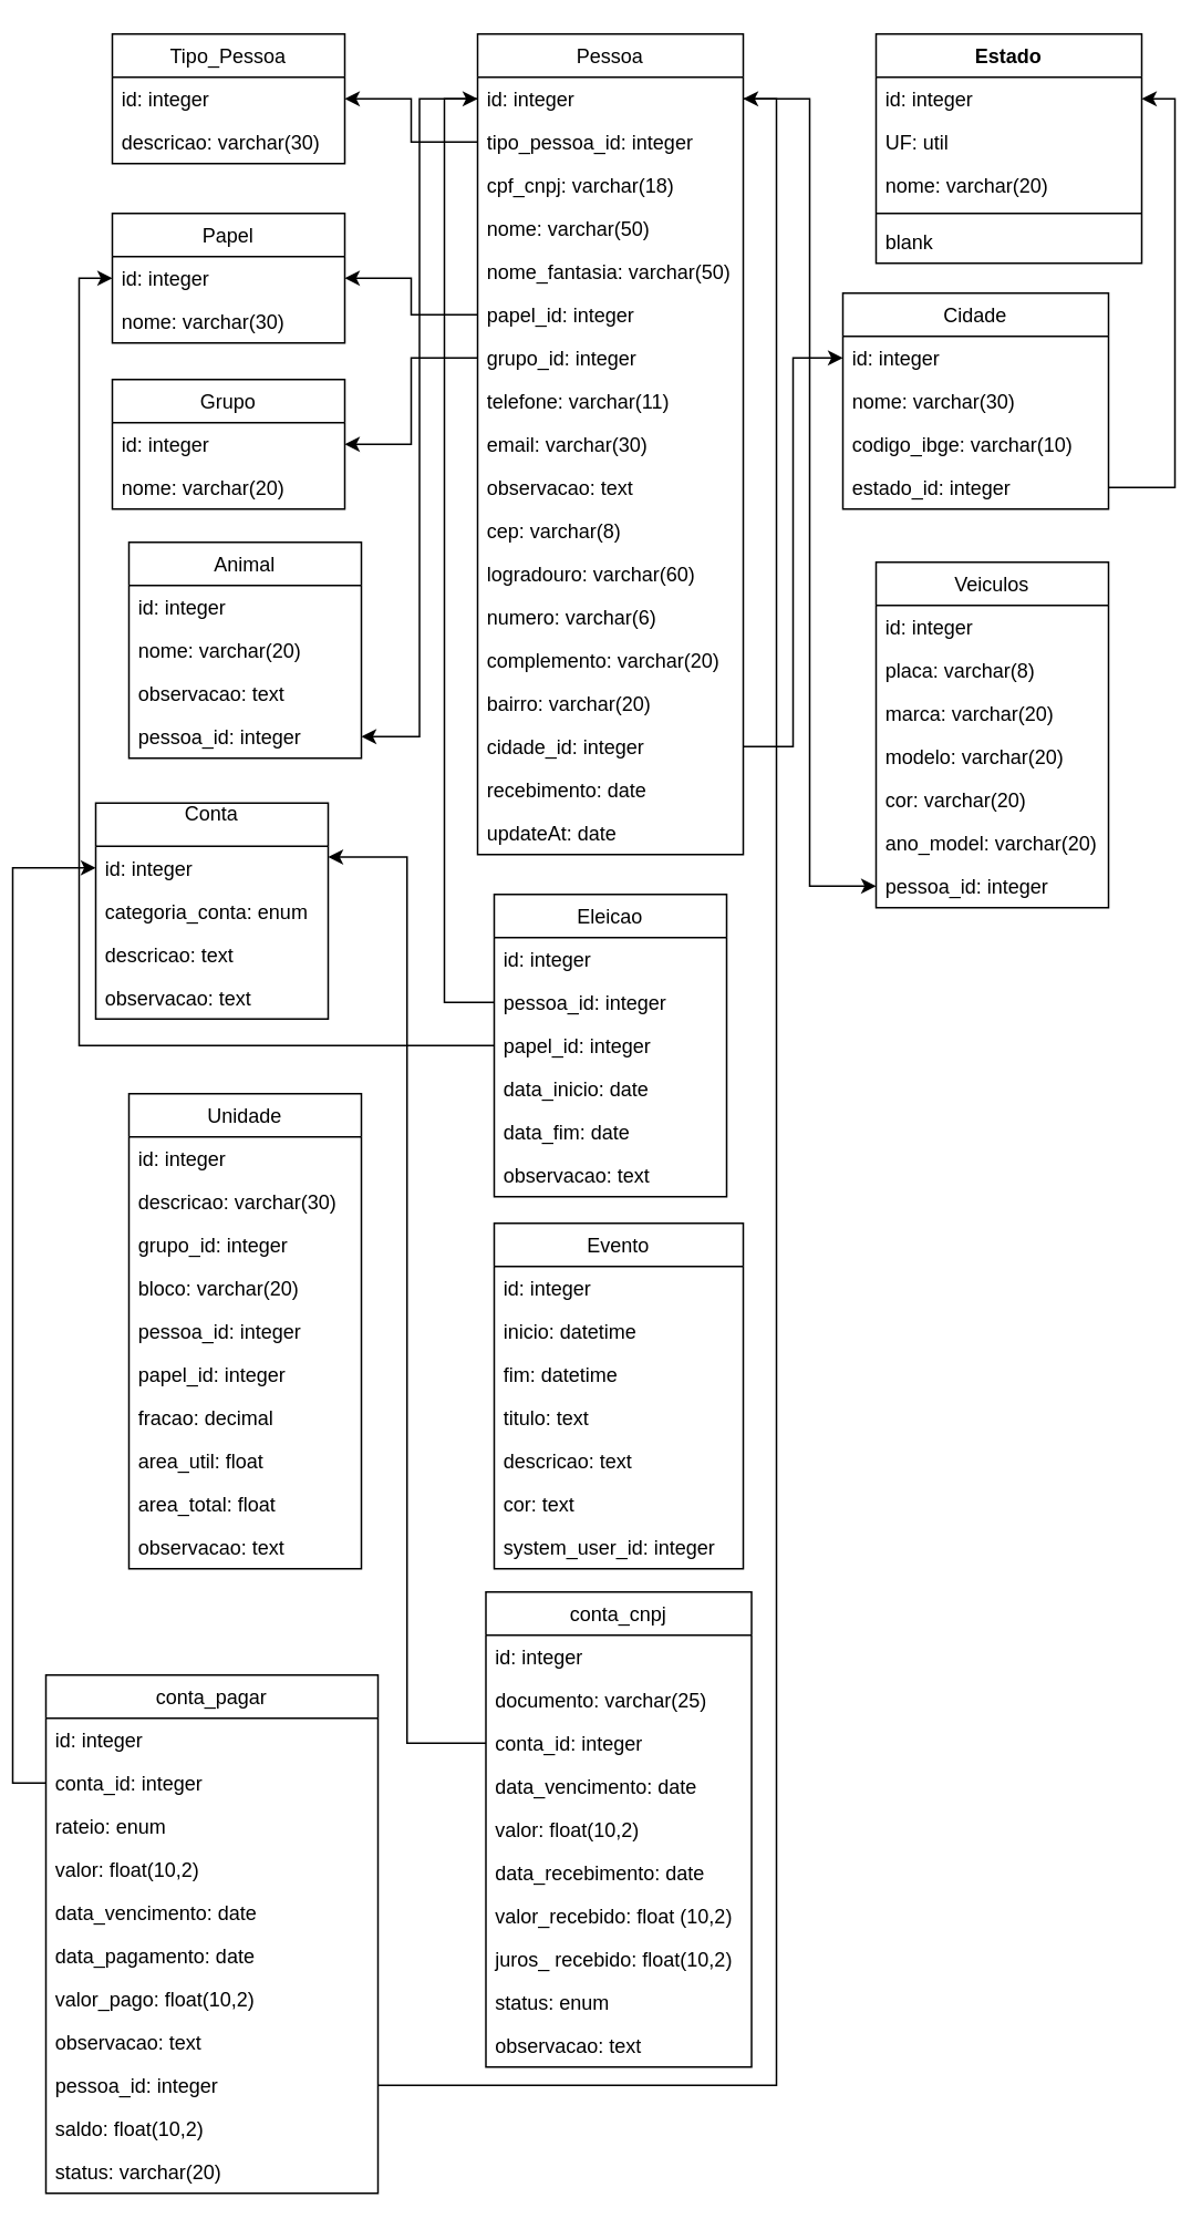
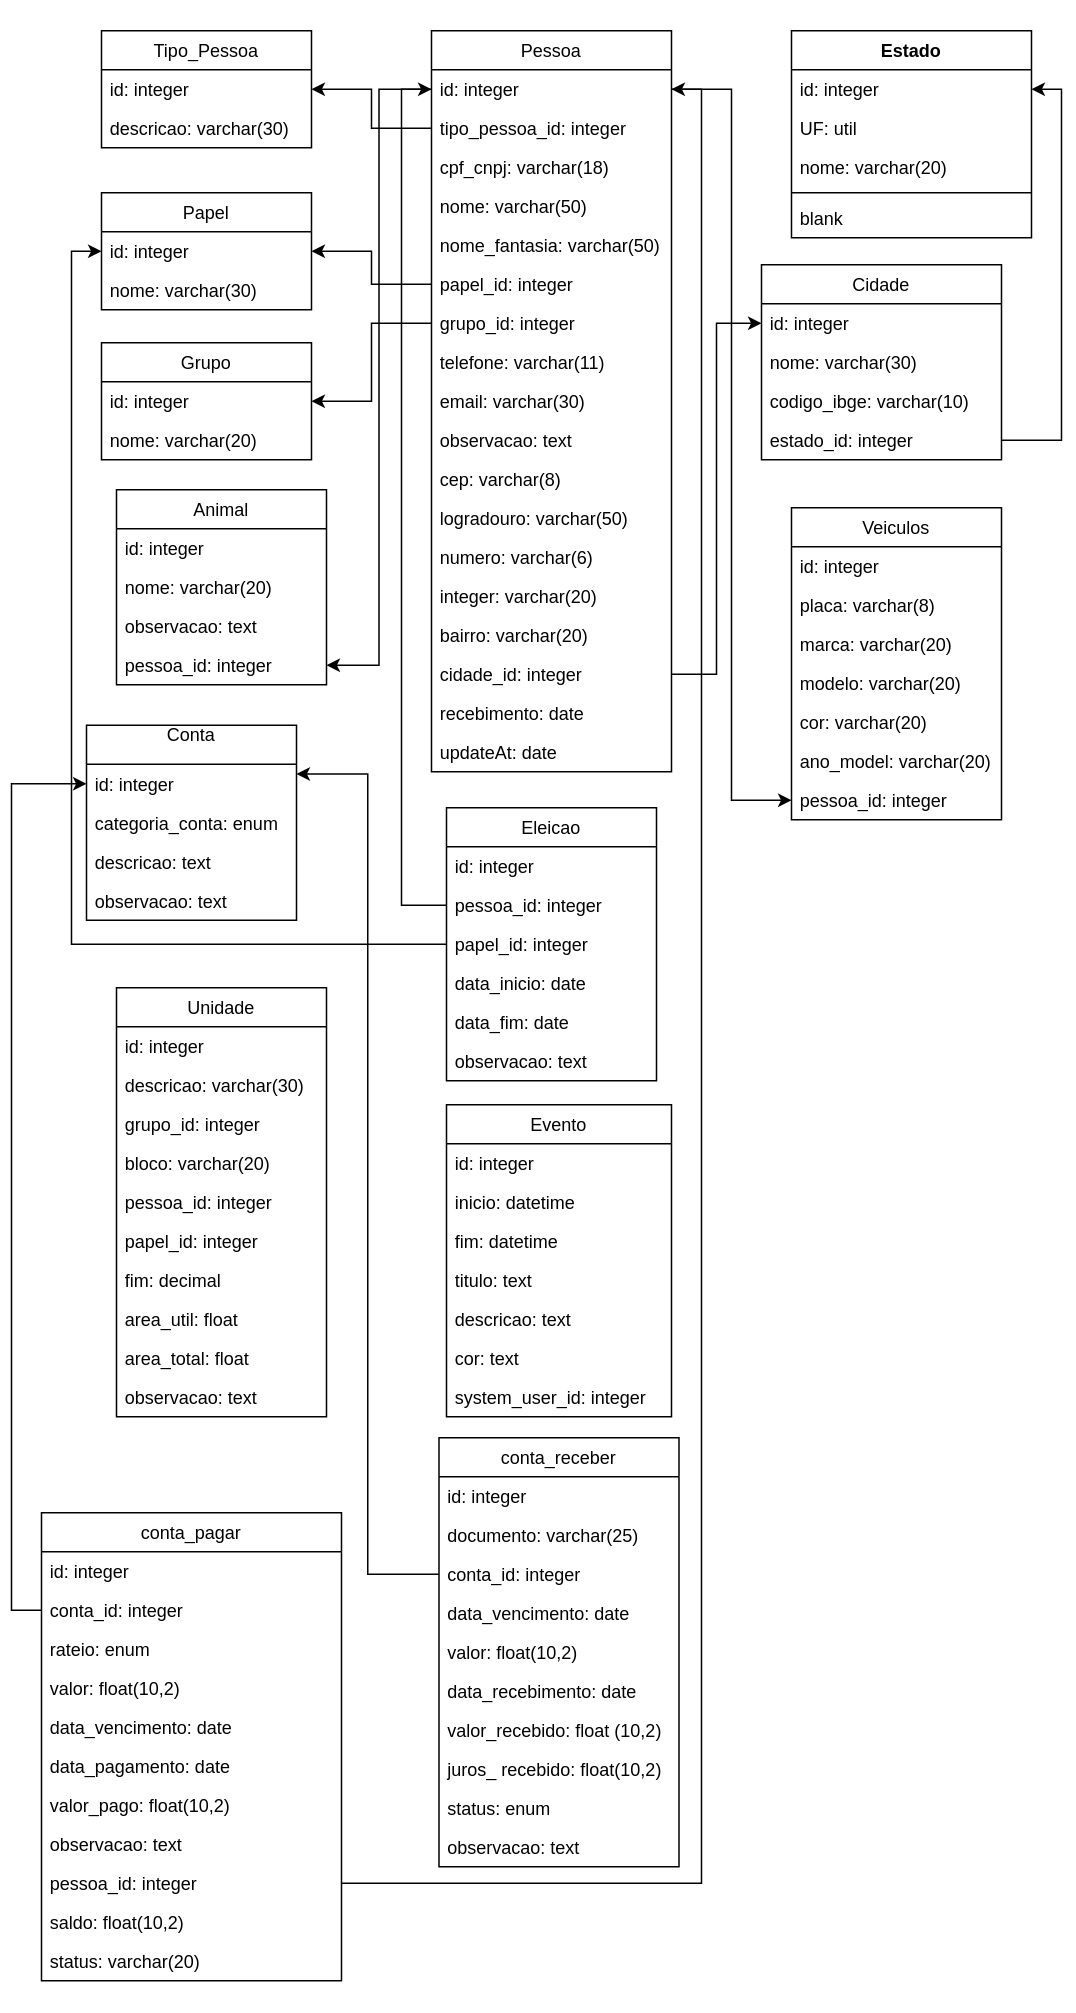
- <mxCell id="28" value="logradouro: varchar(60)" style="text;strokeColor=none;fillColor=none;align=left;verticalAlign=top;spacingLeft=4;spacingRight=4;overflow=hidden;rotatable=0;points=[[0,0.5],[1,0.5]];portConstraint=eastwest;" parent="16" vertex="1"><mxGeometry y="312" width="160" height="26" as="geometry" /></mxCell>
+ <mxCell id="28" value="logradouro: varchar(50)" style="text;strokeColor=none;fillColor=none;align=left;verticalAlign=top;spacingLeft=4;spacingRight=4;overflow=hidden;rotatable=0;points=[[0,0.5],[1,0.5]];portConstraint=eastwest;" parent="16" vertex="1"><mxGeometry y="312" width="160" height="26" as="geometry" /></mxCell>
- <mxCell id="30" value="complemento: varchar(20)" style="text;strokeColor=none;fillColor=none;align=left;verticalAlign=top;spacingLeft=4;spacingRight=4;overflow=hidden;rotatable=0;points=[[0,0.5],[1,0.5]];portConstraint=eastwest;" parent="16" vertex="1"><mxGeometry y="364" width="160" height="26" as="geometry" /></mxCell>
+ <mxCell id="30" value="integer: varchar(20)" style="text;strokeColor=none;fillColor=none;align=left;verticalAlign=top;spacingLeft=4;spacingRight=4;overflow=hidden;rotatable=0;points=[[0,0.5],[1,0.5]];portConstraint=eastwest;" parent="16" vertex="1"><mxGeometry y="364" width="160" height="26" as="geometry" /></mxCell>
- <mxCell id="77" value="fracao: decimal" style="text;strokeColor=none;fillColor=none;align=left;verticalAlign=top;spacingLeft=4;spacingRight=4;overflow=hidden;rotatable=0;points=[[0,0.5],[1,0.5]];portConstraint=eastwest;" parent="70" vertex="1"><mxGeometry y="182" width="140" height="26" as="geometry" /></mxCell>
+ <mxCell id="77" value="fim: decimal" style="text;strokeColor=none;fillColor=none;align=left;verticalAlign=top;spacingLeft=4;spacingRight=4;overflow=hidden;rotatable=0;points=[[0,0.5],[1,0.5]];portConstraint=eastwest;" parent="70" vertex="1"><mxGeometry y="182" width="140" height="26" as="geometry" /></mxCell>
- <mxCell id="108" value="conta_cnpj" style="swimlane;fontStyle=0;childLayout=stackLayout;horizontal=1;startSize=26;fillColor=none;horizontalStack=0;resizeParent=1;resizeParentMax=0;resizeLast=0;collapsible=1;marginBottom=0;" vertex="1" parent="1"><mxGeometry x="285" y="958" width="160" height="286" as="geometry" /></mxCell>
+ <mxCell id="108" value="conta_receber" style="swimlane;fontStyle=0;childLayout=stackLayout;horizontal=1;startSize=26;fillColor=none;horizontalStack=0;resizeParent=1;resizeParentMax=0;resizeLast=0;collapsible=1;marginBottom=0;" vertex="1" parent="1"><mxGeometry x="285" y="958" width="160" height="286" as="geometry" /></mxCell>
